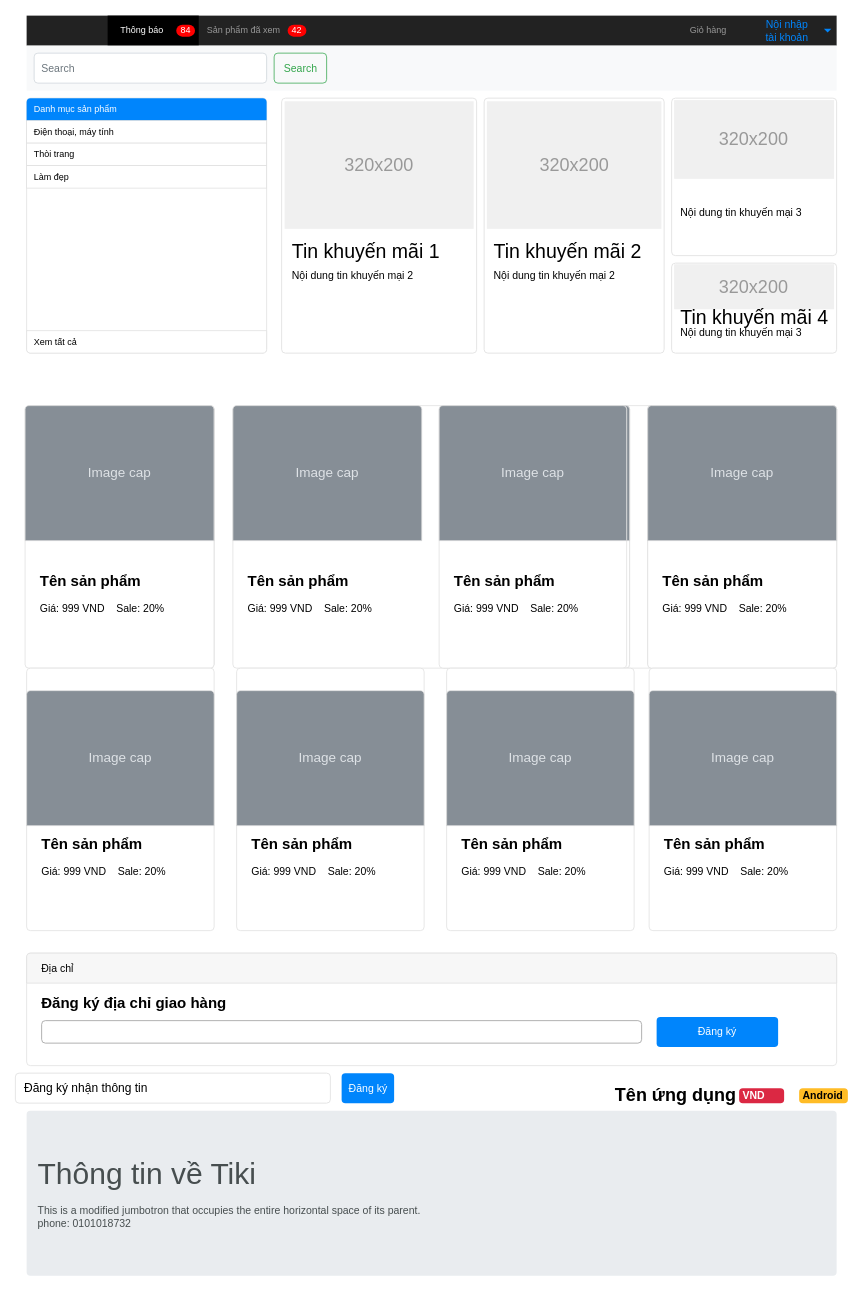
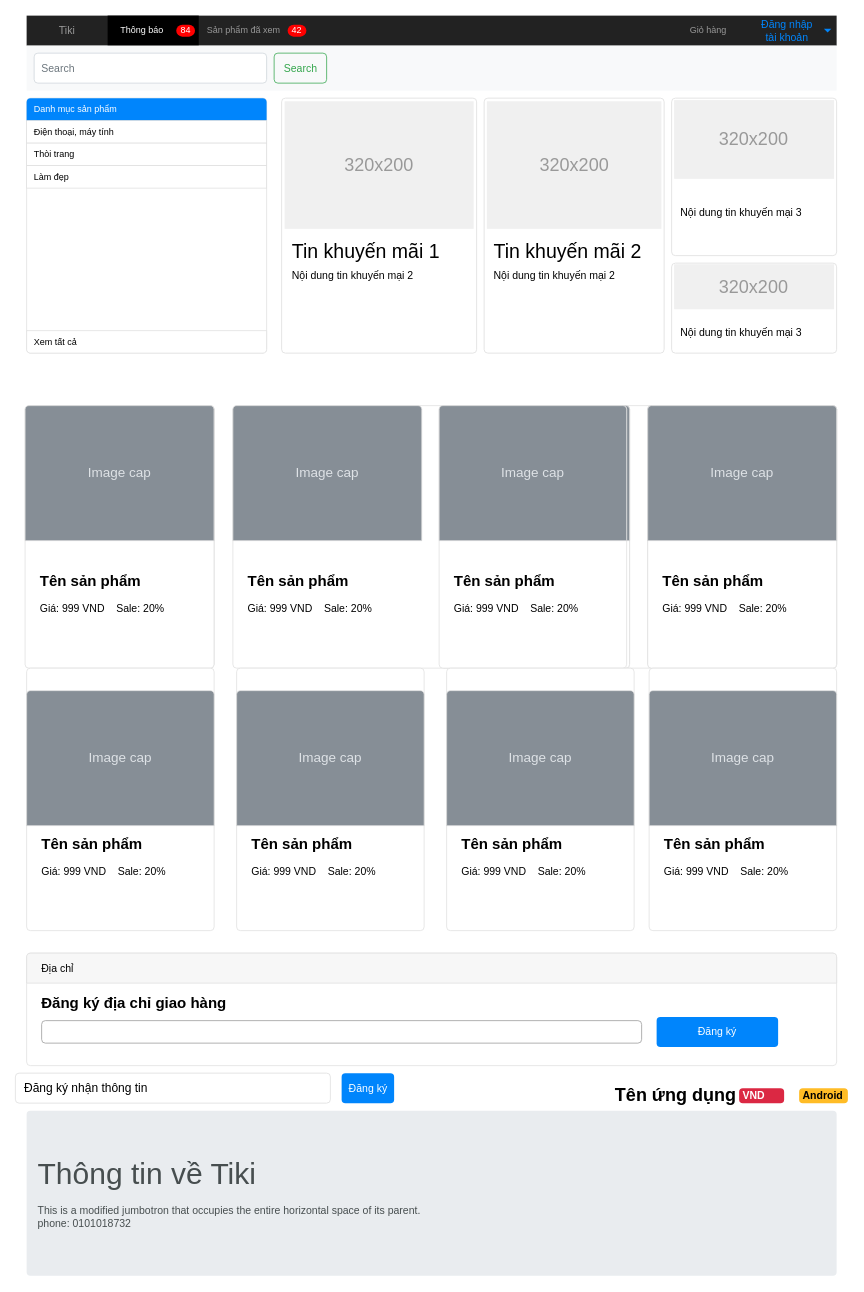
+ <mxCell id="3" value="Tiki" style="html=1;shadow=0;dashed=0;fillColor=none;strokeColor=none;shape=mxgraph.bootstrap.rect;fontColor=#999999;fontSize=14;whiteSpace=wrap;" parent="2" vertex="1"><mxGeometry width="108.0" height="40" as="geometry" /></mxCell>
- <mxCell id="9" value="Nội nhập tài khoản" style="strokeColor=none;fillColor=none;rSize=5;perimeter=none;whiteSpace=wrap;resizeWidth=1;align=center;spacing=20;fontSize=14;fontColor=#0085FC;spacingRight=10;" parent="2" vertex="1"><mxGeometry x="957.913" width="122.087" height="40" as="geometry" /></mxCell>
+ <mxCell id="9" value="Đăng nhập tài khoản" style="strokeColor=none;fillColor=none;rSize=5;perimeter=none;whiteSpace=wrap;resizeWidth=1;align=center;spacing=20;fontSize=14;fontColor=#0085FC;spacingRight=10;" parent="2" vertex="1"><mxGeometry x="957.913" width="122.087" height="40" as="geometry" /></mxCell>
- <mxCell id="21" value="Tin khuyến mãi 4" style="html=1;shadow=0;dashed=0;shape=mxgraph.bootstrap.anchor;fontSize=26;align=left;whiteSpace=wrap;" parent="19" vertex="1"><mxGeometry x="10" y="66" width="200" height="12" as="geometry" /></mxCell>
